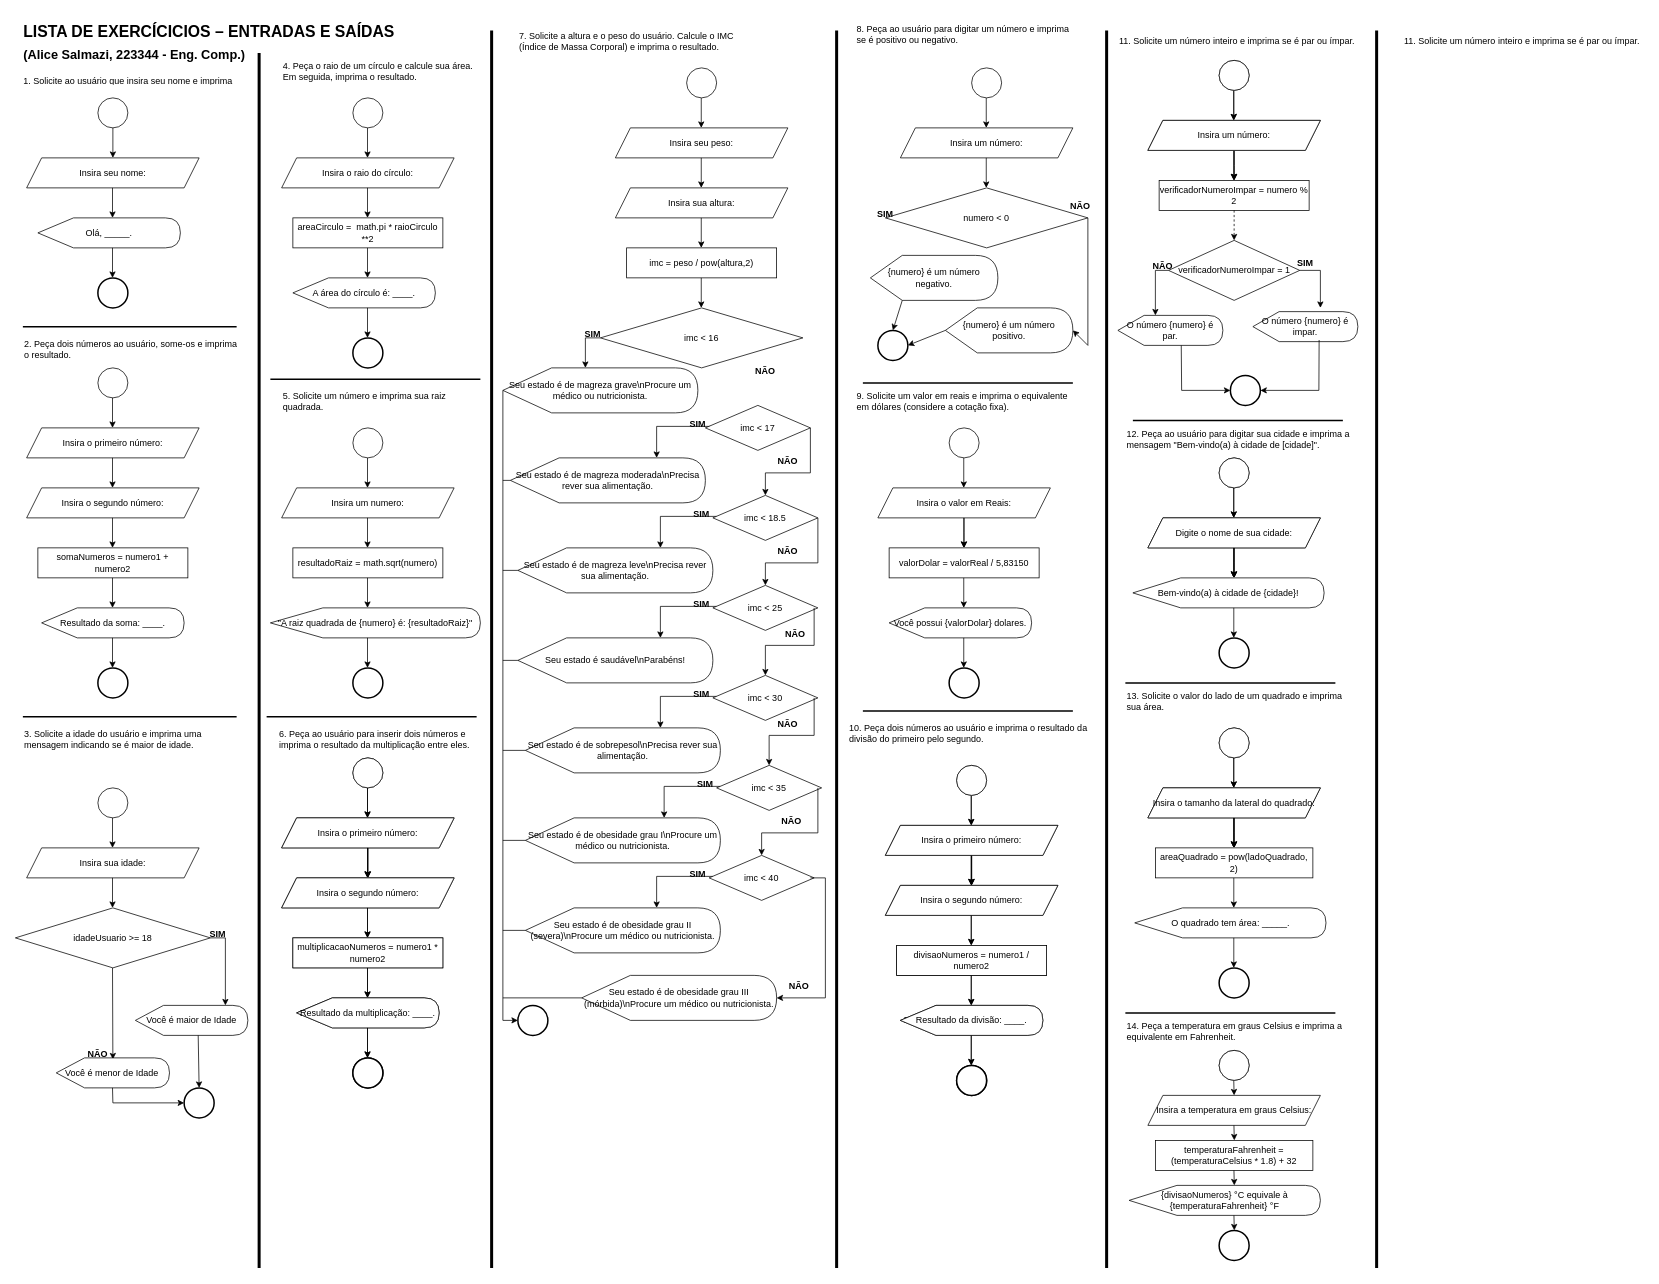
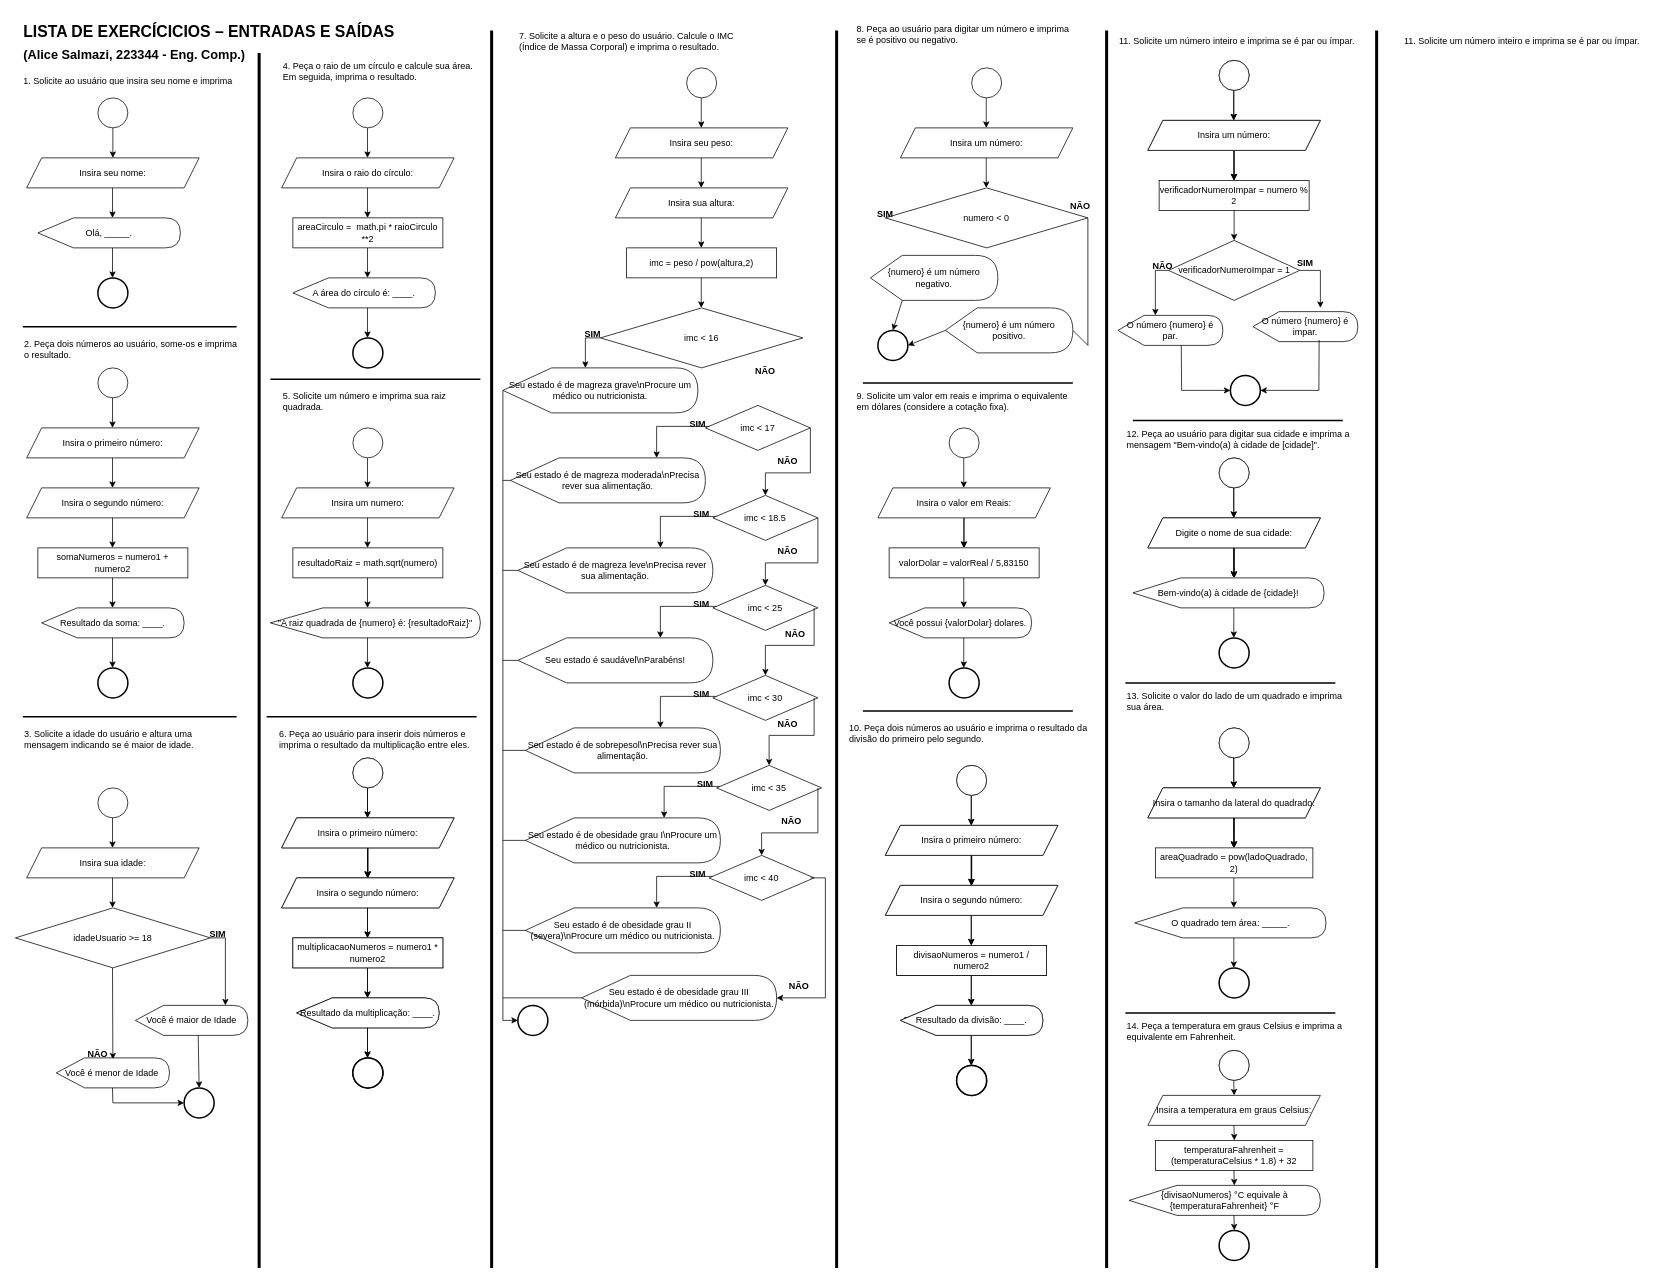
- <mxCell id="218" value="" style="edgeStyle=orthogonalEdgeStyle;rounded=0;orthogonalLoop=1;jettySize=auto;html=1;entryX=0.5;entryY=0;entryDx=0;entryDy=0;exitX=0.5;exitY=1;exitDx=0;exitDy=0;dashed=1;" edge="1" parent="1" source="213" target="217"><mxGeometry relative="1" as="geometry"><mxPoint x="1655" y="210" as="sourcePoint" /><mxPoint x="1655" y="250" as="targetPoint" /></mxGeometry></mxCell>
+ <mxCell id="218" value="" style="edgeStyle=orthogonalEdgeStyle;rounded=0;orthogonalLoop=1;jettySize=auto;html=1;entryX=0.5;entryY=0;entryDx=0;entryDy=0;exitX=0.5;exitY=1;exitDx=0;exitDy=0;" edge="1" parent="1" source="213" target="217"><mxGeometry relative="1" as="geometry"><mxPoint x="1655" y="210" as="sourcePoint" /><mxPoint x="1655" y="250" as="targetPoint" /></mxGeometry></mxCell>
- <mxCell id="143" value="" style="endArrow=classic;html=1;rounded=0;exitX=1;exitY=0.5;exitDx=0;exitDy=0;entryX=1;entryY=0.5;entryDx=0;entryDy=0;entryPerimeter=0;" parent="1" source="142" target="147" edge="1"><mxGeometry width="50" height="50" relative="1" as="geometry"><mxPoint x="1470" y="420" as="sourcePoint" /><mxPoint x="1370" y="450" as="targetPoint" /><Array as="points"><mxPoint x="1450" y="460" /></Array></mxGeometry></mxCell>
+ <mxCell id="143" value="" style="endArrow=none;html=1;rounded=0;exitX=1;exitY=0.5;exitDx=0;exitDy=0;entryX=1;entryY=0.5;entryDx=0;entryDy=0;entryPerimeter=0;" parent="1" source="142" target="147" edge="1"><mxGeometry width="50" height="50" relative="1" as="geometry"><mxPoint x="1470" y="420" as="sourcePoint" /><mxPoint x="1370" y="450" as="targetPoint" /><Array as="points"><mxPoint x="1450" y="460" /></Array></mxGeometry></mxCell>
- <mxCell id="25" value="3. Solicite a idade do usuário e imprima uma&lt;br/&gt;mensagem indicando se é maior de idade." style="text;html=1;align=left;verticalAlign=middle;whiteSpace=wrap;rounded=0;" parent="1" vertex="1"><mxGeometry x="30" y="970" width="370" height="30" as="geometry" /></mxCell>
+ <mxCell id="25" value="3. Solicite a idade do usuário e altura uma&lt;br/&gt;mensagem indicando se é maior de idade." style="text;html=1;align=left;verticalAlign=middle;whiteSpace=wrap;rounded=0;" parent="1" vertex="1"><mxGeometry x="30" y="970" width="370" height="30" as="geometry" /></mxCell>
